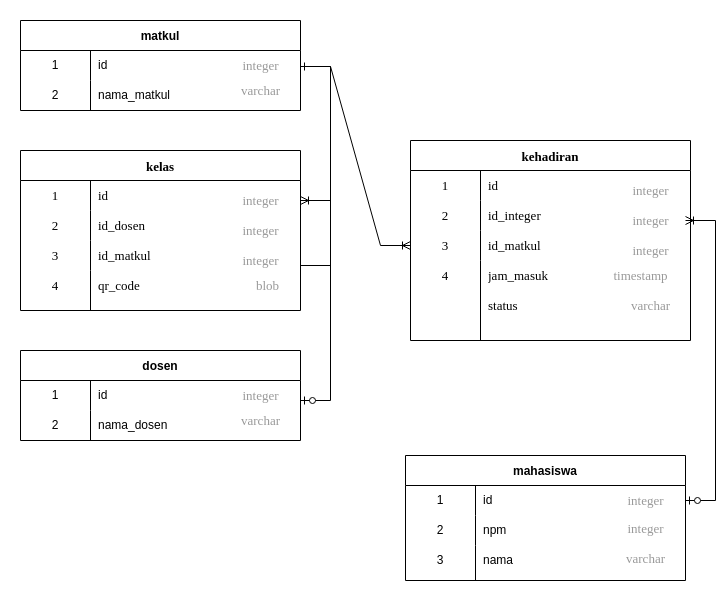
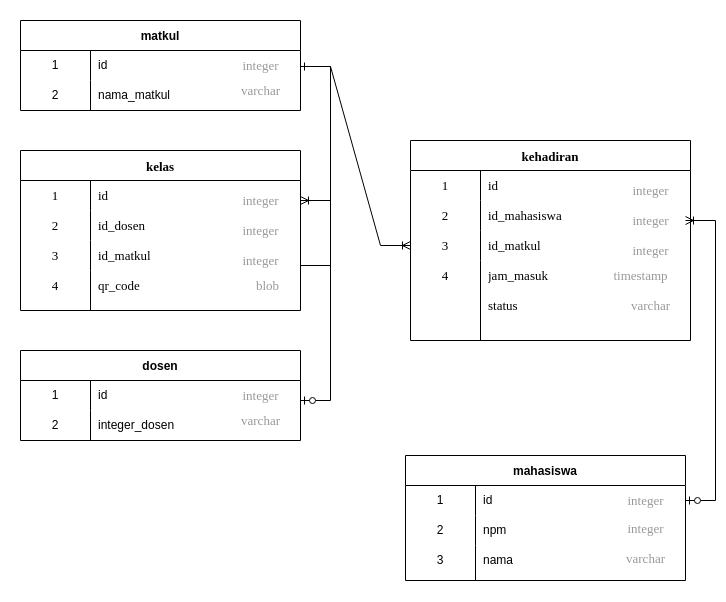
- <mxCell id="44" value="&lt;font color=&quot;#000000&quot;&gt;id_integer&lt;/font&gt;" style="shape=partialRectangle;html=1;whiteSpace=wrap;connectable=0;fillColor=none;top=0;left=0;bottom=0;right=0;align=left;spacingLeft=6;overflow=hidden;strokeWidth=1;fontFamily=Tahoma;fontSize=13;fontColor=#999999;" vertex="1" parent="42"><mxGeometry x="70" width="210" height="30" as="geometry"><mxRectangle width="210" height="30" as="alternateBounds" /></mxGeometry></mxCell>
+ <mxCell id="44" value="&lt;font color=&quot;#000000&quot;&gt;id_mahasiswa&lt;/font&gt;" style="shape=partialRectangle;html=1;whiteSpace=wrap;connectable=0;fillColor=none;top=0;left=0;bottom=0;right=0;align=left;spacingLeft=6;overflow=hidden;strokeWidth=1;fontFamily=Tahoma;fontSize=13;fontColor=#999999;" vertex="1" parent="42"><mxGeometry x="70" width="210" height="30" as="geometry"><mxRectangle width="210" height="30" as="alternateBounds" /></mxGeometry></mxCell>
- <mxCell id="35" value="nama_dosen" style="shape=partialRectangle;html=1;whiteSpace=wrap;connectable=0;fillColor=none;top=0;left=0;bottom=0;right=0;align=left;spacingLeft=6;overflow=hidden;" vertex="1" parent="33"><mxGeometry x="70" width="210" height="30" as="geometry"><mxRectangle width="210" height="30" as="alternateBounds" /></mxGeometry></mxCell>
+ <mxCell id="35" value="integer_dosen" style="shape=partialRectangle;html=1;whiteSpace=wrap;connectable=0;fillColor=none;top=0;left=0;bottom=0;right=0;align=left;spacingLeft=6;overflow=hidden;" vertex="1" parent="33"><mxGeometry x="70" width="210" height="30" as="geometry"><mxRectangle width="210" height="30" as="alternateBounds" /></mxGeometry></mxCell>
